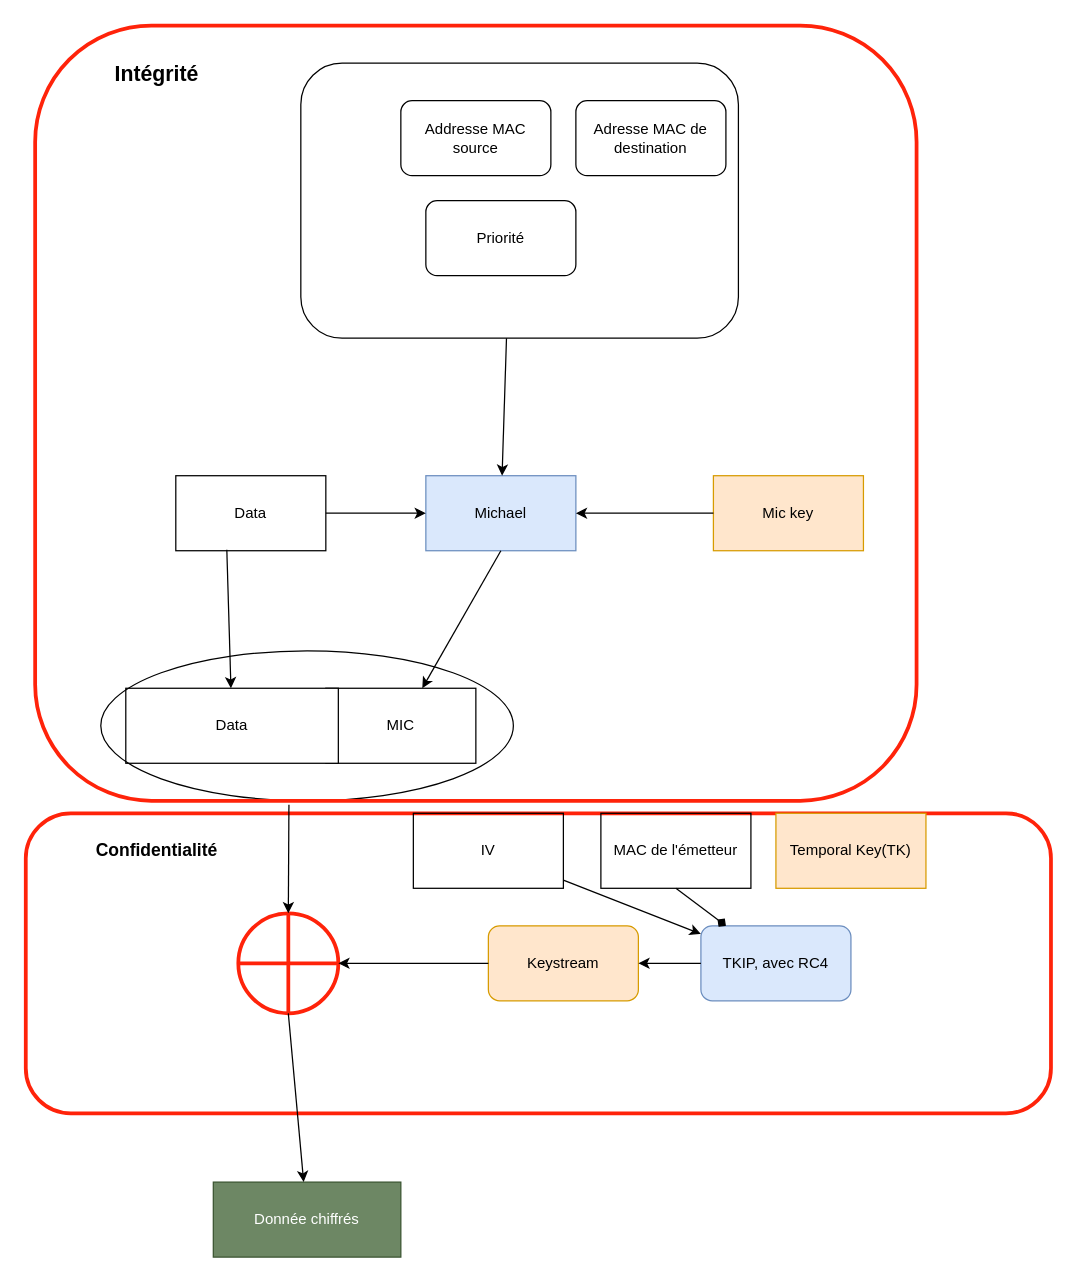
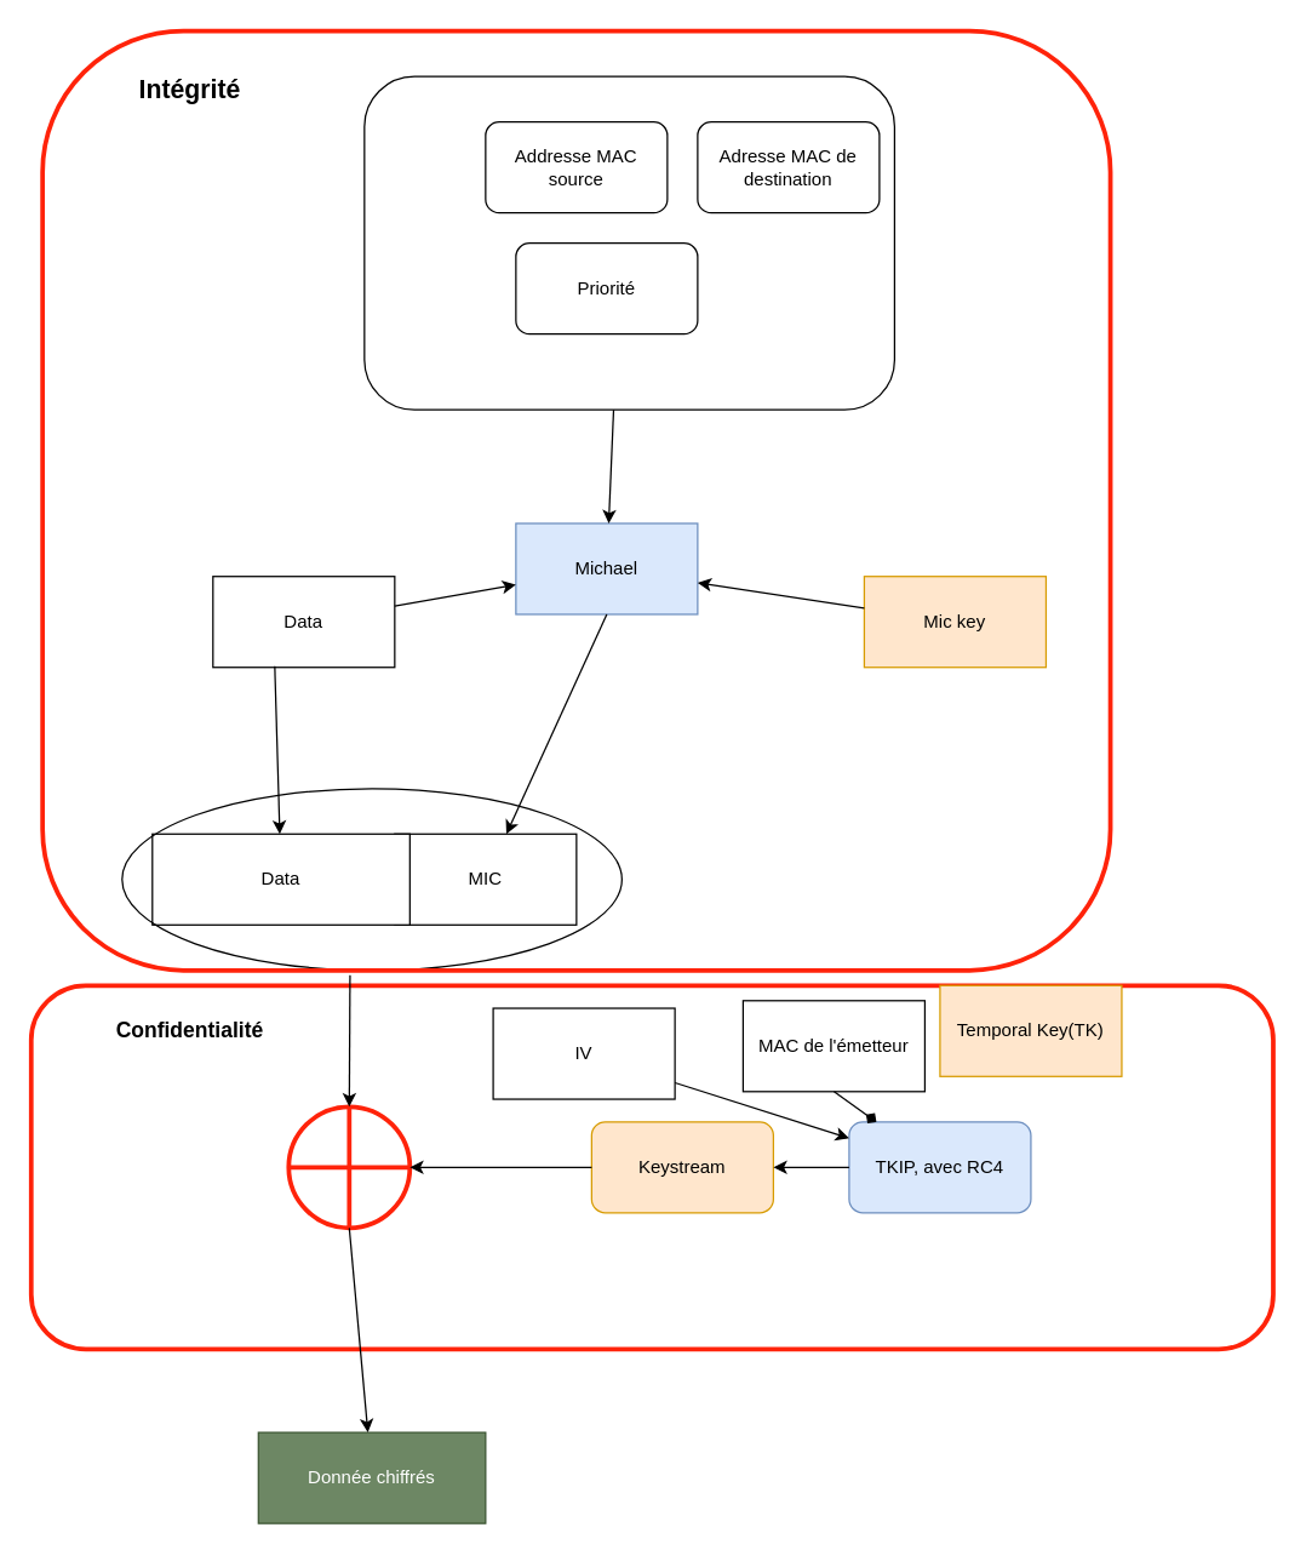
- <mxCell id="4" value="Michael" style="rounded=0;whiteSpace=wrap;html=1;fillColor=#dae8fc;strokeColor=#6c8ebf;" parent="1" vertex="1"><mxGeometry x="340" y="380" width="120" height="60" as="geometry" /></mxCell>
+ <mxCell id="4" value="Michael" style="rounded=0;whiteSpace=wrap;html=1;fillColor=#dae8fc;strokeColor=#6c8ebf;" parent="1" vertex="1"><mxGeometry x="340" y="345" width="120" height="60" as="geometry" /></mxCell>
- <mxCell id="31" value="IV" style="rounded=0;whiteSpace=wrap;html=1;strokeWidth=1;fillColor=none;" parent="1" vertex="1"><mxGeometry x="330" y="650" width="120" height="60" as="geometry" /></mxCell>
+ <mxCell id="31" value="IV" style="rounded=0;whiteSpace=wrap;html=1;strokeWidth=1;fillColor=none;" parent="1" vertex="1"><mxGeometry x="325" y="665" width="120" height="60" as="geometry" /></mxCell>
- <mxCell id="30" value="MAC de l'émetteur" style="rounded=0;whiteSpace=wrap;html=1;strokeWidth=1;fillColor=none;" parent="1" vertex="1"><mxGeometry x="480" y="650" width="120" height="60" as="geometry" /></mxCell>
+ <mxCell id="30" value="MAC de l'émetteur" style="rounded=0;whiteSpace=wrap;html=1;strokeWidth=1;fillColor=none;" parent="1" vertex="1"><mxGeometry x="490" y="660" width="120" height="60" as="geometry" /></mxCell>
